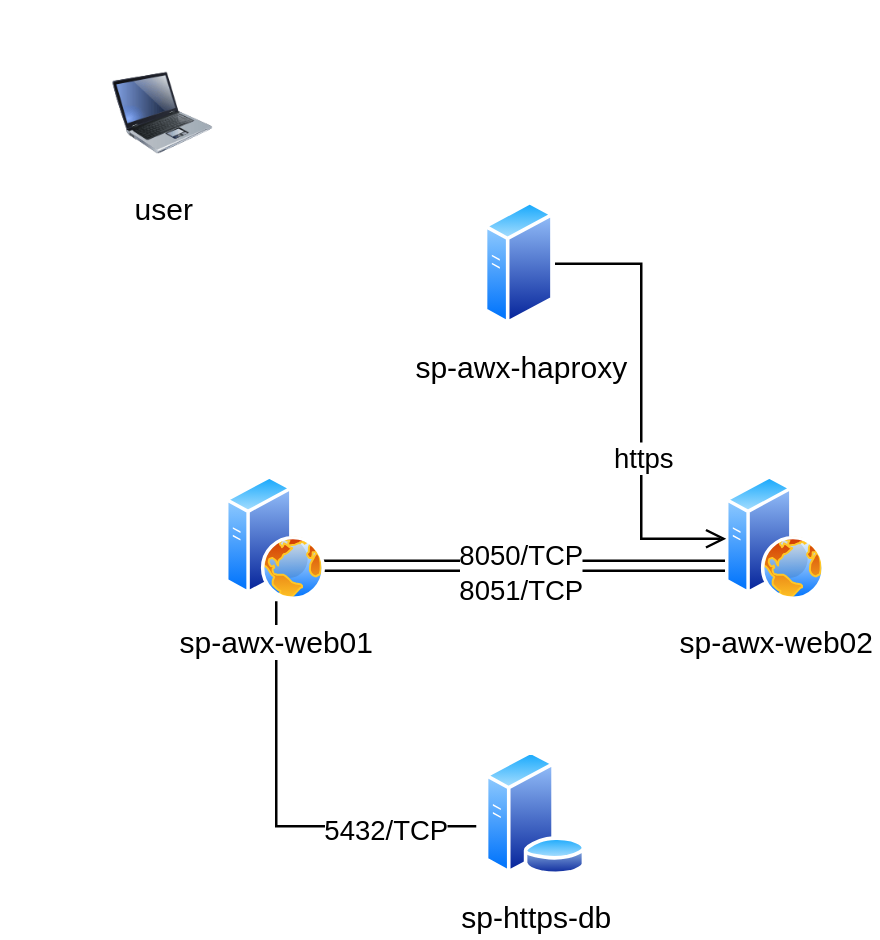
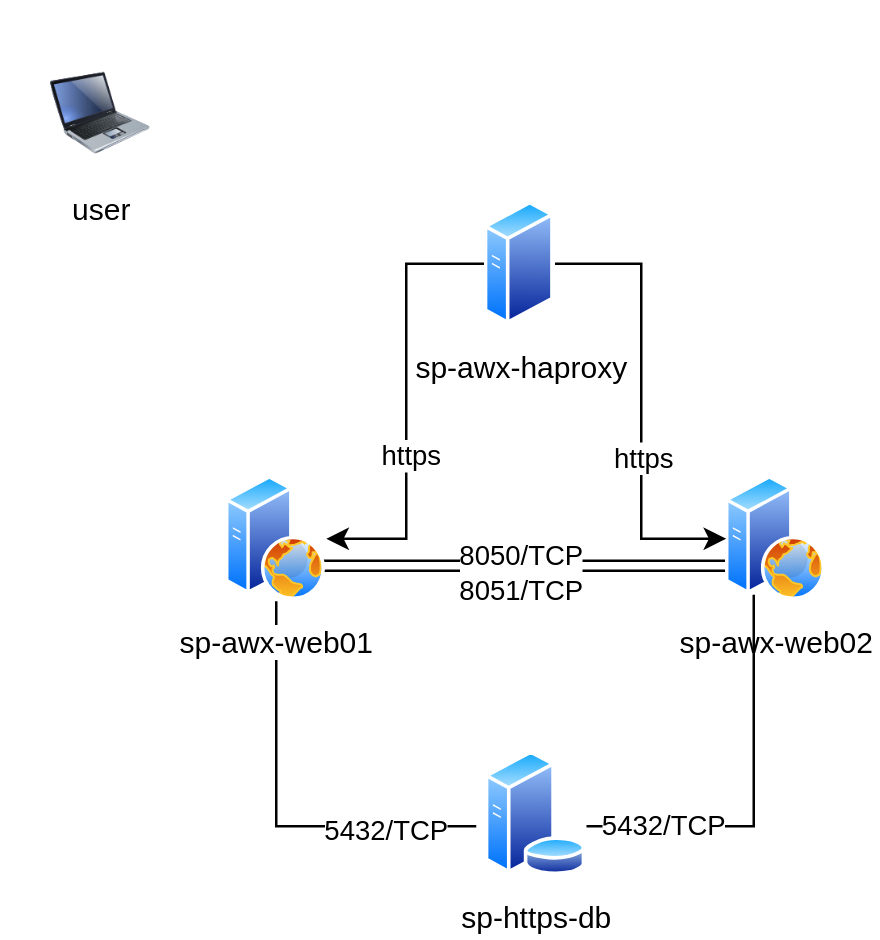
- <mxCell id="16" value="user" style="image;html=1;image=img/lib/clip_art/computers/Laptop_128x128.png" vertex="1" parent="1"><mxGeometry x="45" y="20" width="40" height="50" as="geometry" /></mxCell>
+ <mxCell id="16" value="user" style="image;html=1;image=img/lib/clip_art/computers/Laptop_128x128.png" vertex="1" parent="1"><mxGeometry x="20" y="20" width="40" height="50" as="geometry" /></mxCell>
+ <mxCell id="13" style="edgeStyle=elbowEdgeStyle;rounded=0;orthogonalLoop=1;jettySize=auto;html=1;entryX=1;entryY=0.5;entryDx=0;entryDy=0;" edge="1" parent="1" source="15" target="6"><mxGeometry relative="1" as="geometry" /></mxCell>
+ <mxCell id="14" value="https" style="edgeLabel;html=1;align=center;verticalAlign=middle;resizable=0;points=[];" vertex="1" connectable="0" parent="13"><mxGeometry x="0.247" y="1" relative="1" as="geometry"><mxPoint as="offset" /></mxGeometry></mxCell>
- <mxCell id="11" style="edgeStyle=elbowEdgeStyle;rounded=0;orthogonalLoop=1;jettySize=auto;html=1;endArrow=open;" edge="1" parent="1" source="15" target="7"><mxGeometry relative="1" as="geometry" /></mxCell>
+ <mxCell id="11" style="edgeStyle=elbowEdgeStyle;rounded=0;orthogonalLoop=1;jettySize=auto;html=1;" edge="1" parent="1" source="15" target="7"><mxGeometry relative="1" as="geometry" /></mxCell>
+ <mxCell id="8" style="edgeStyle=elbowEdgeStyle;rounded=0;orthogonalLoop=1;jettySize=auto;html=1;entryX=0.25;entryY=1;entryDx=0;entryDy=0;endArrow=none;endFill=0;" edge="1" parent="1" source="10" target="7"><mxGeometry relative="1" as="geometry"><Array as="points"><mxPoint x="301" y="330" /><mxPoint x="301" y="290" /></Array></mxGeometry></mxCell>
+ <mxCell id="9" value="5432/TCP" style="edgeLabel;html=1;align=center;verticalAlign=middle;resizable=0;points=[];" vertex="1" connectable="0" parent="8"><mxGeometry x="-0.656" y="1" relative="1" as="geometry"><mxPoint x="3" as="offset" /></mxGeometry></mxCell>
